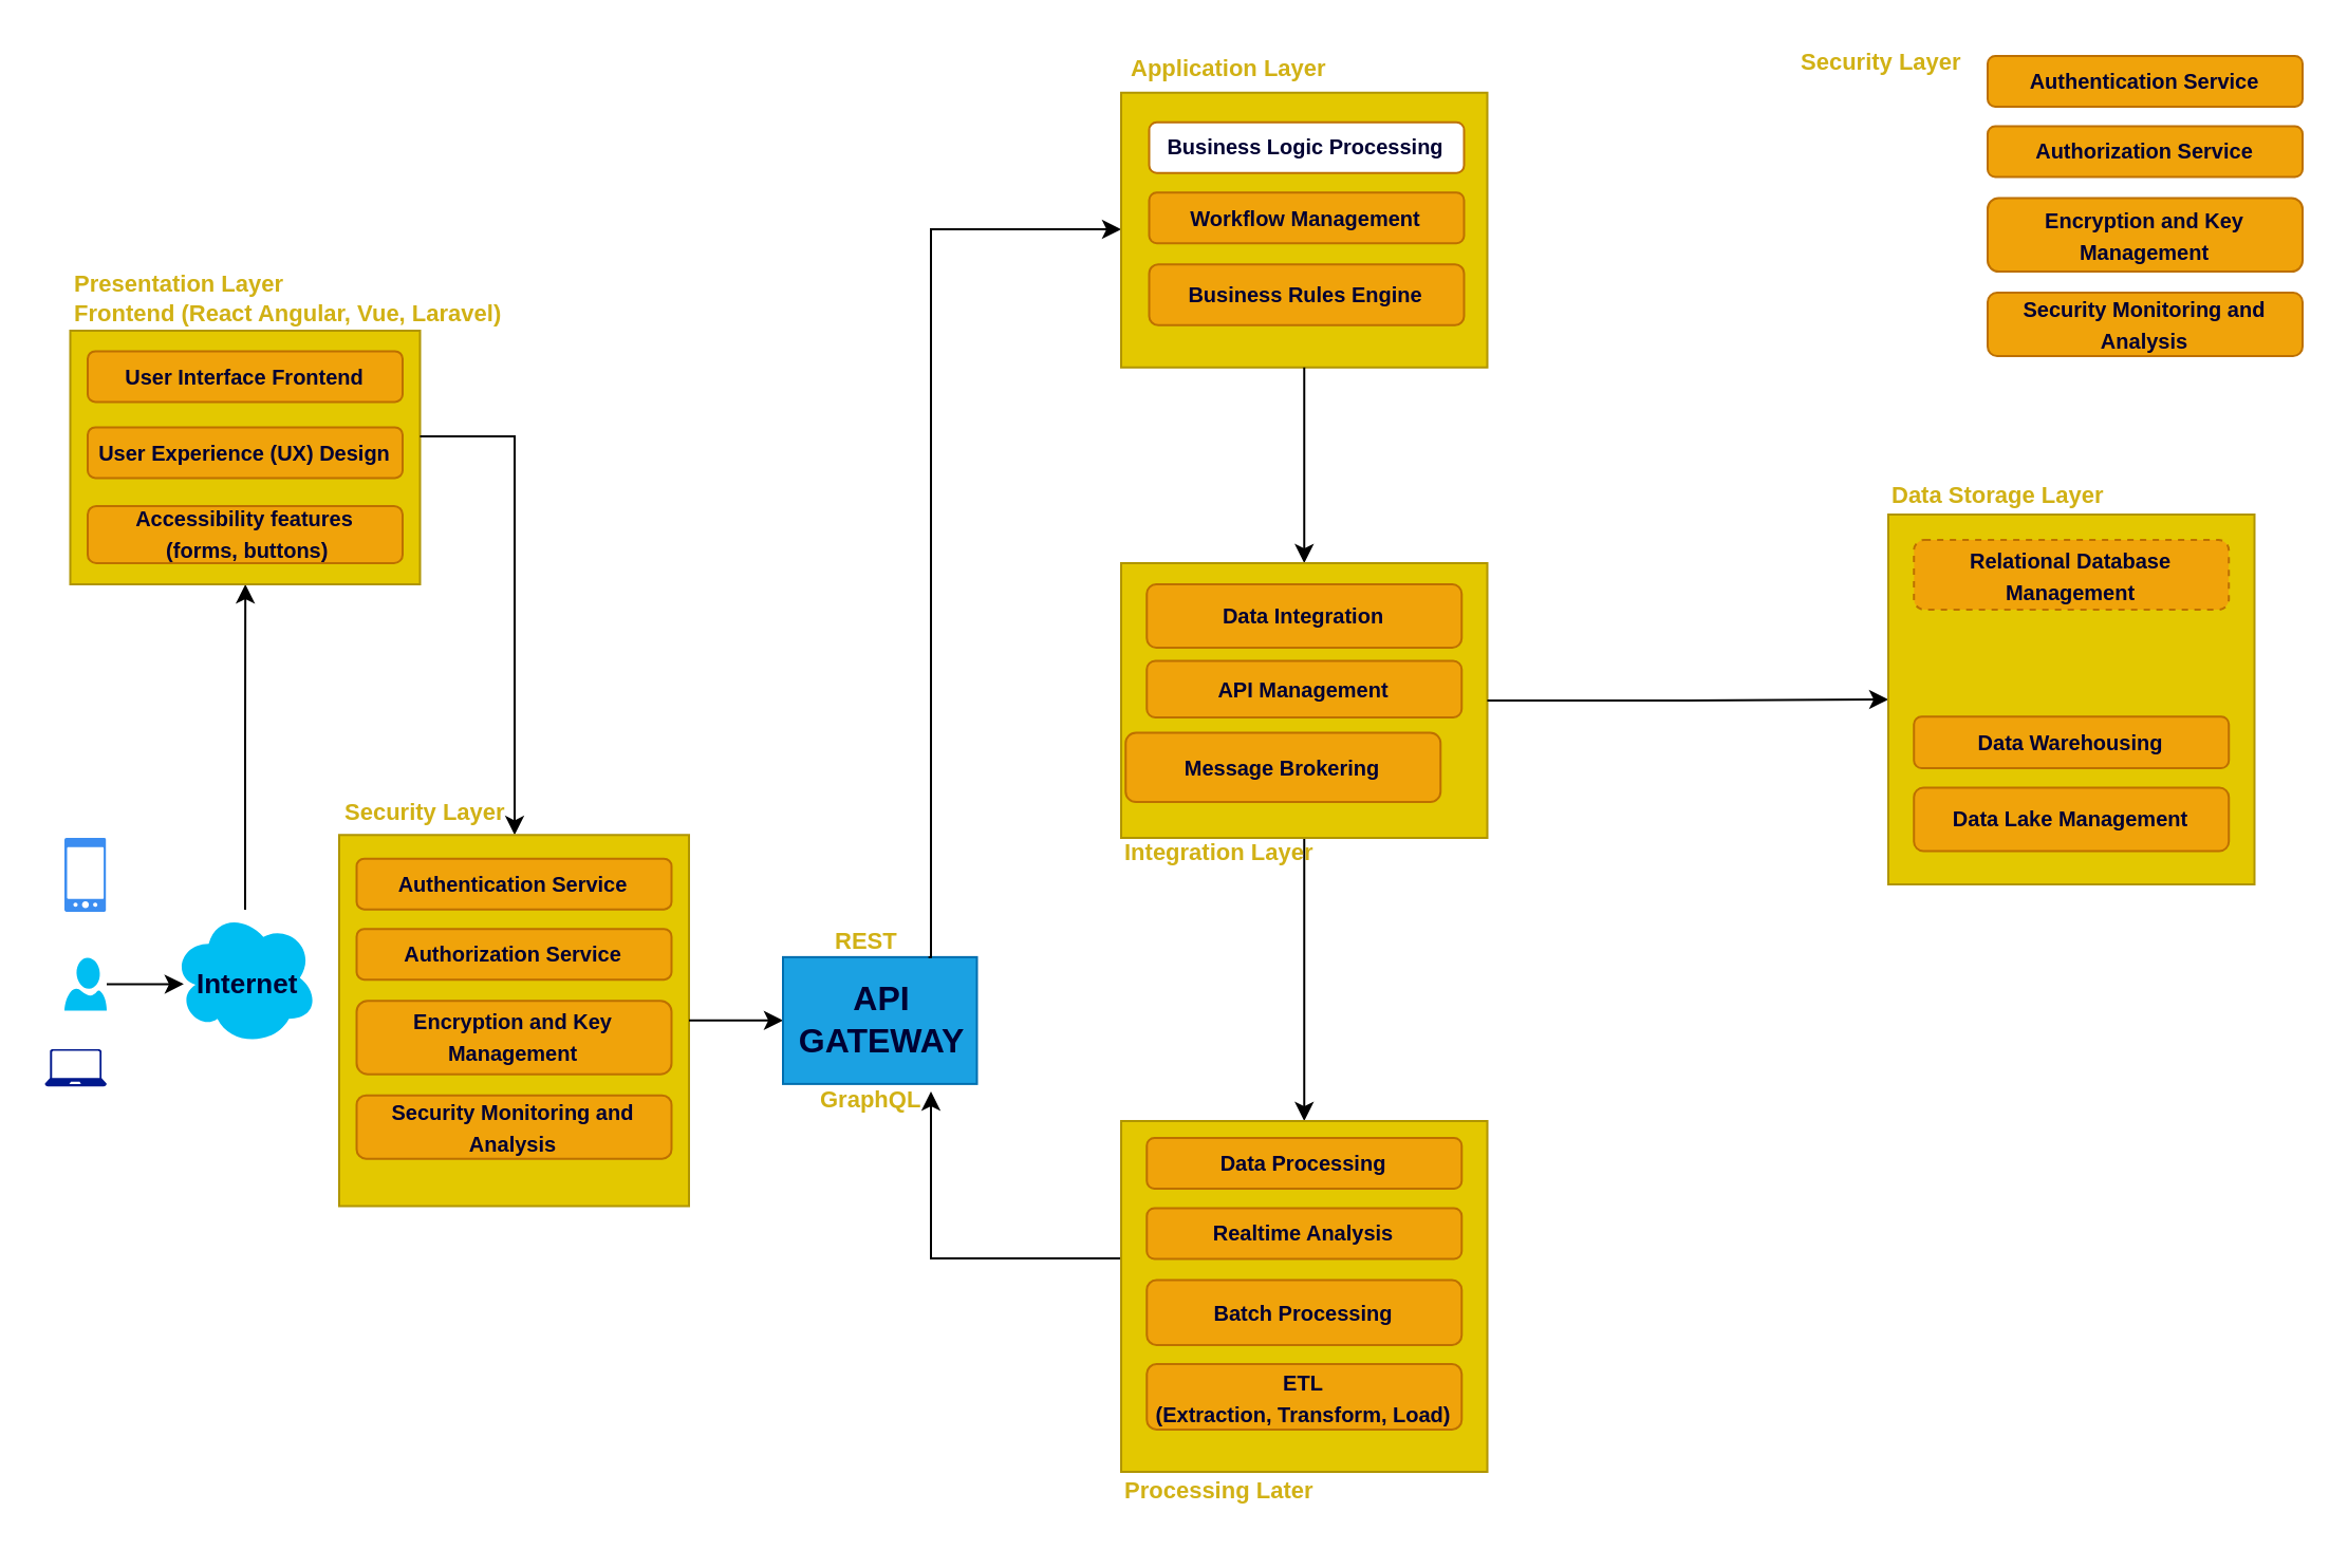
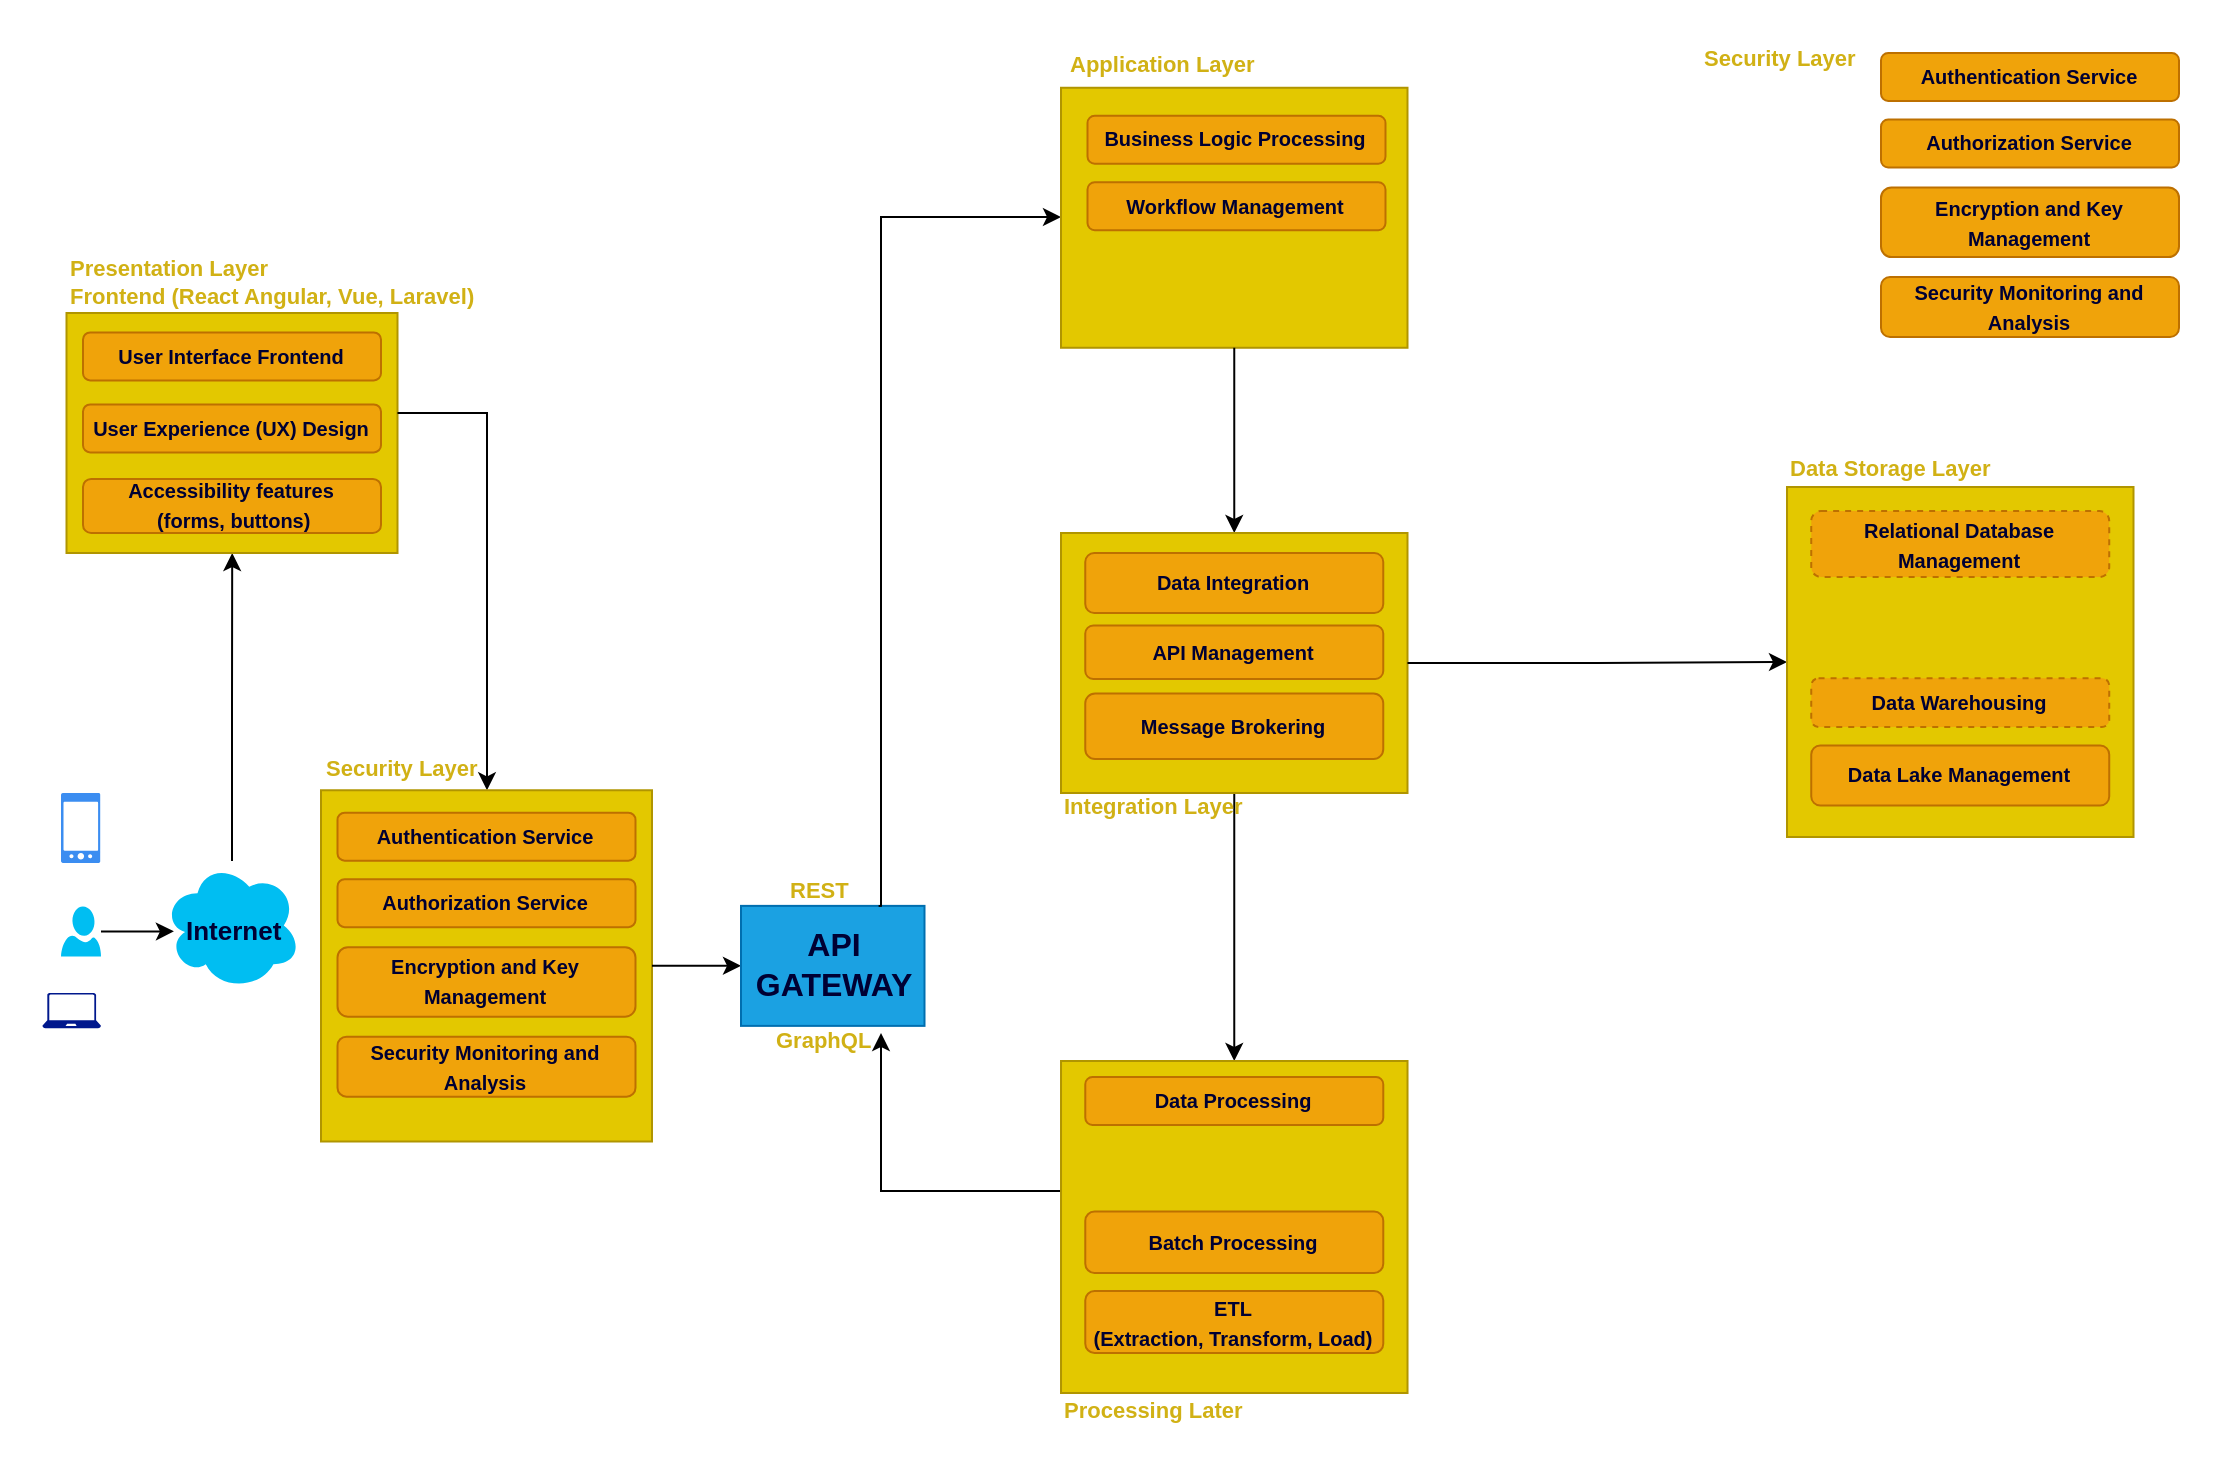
- <mxCell id="38" value="&lt;font size=&quot;1&quot; color=&quot;#000033&quot;&gt;&lt;b style=&quot;&quot;&gt;Business Logic Processing&lt;/b&gt;&lt;/font&gt;" style="rounded=1;whiteSpace=wrap;html=1;fillColor=#ffffff;fontColor=#000000;strokeColor=#BD7000;container=0;" vertex="1" parent="35"><mxGeometry x="13.25" y="31.38" width="149" height="24" as="geometry" /></mxCell>
+ <mxCell id="38" value="&lt;font size=&quot;1&quot; color=&quot;#000033&quot;&gt;&lt;b style=&quot;&quot;&gt;Business Logic Processing&lt;/b&gt;&lt;/font&gt;" style="rounded=1;whiteSpace=wrap;html=1;fillColor=#f0a30a;fontColor=#000000;strokeColor=#BD7000;container=0;" vertex="1" parent="35"><mxGeometry x="13.25" y="31.38" width="149" height="24" as="geometry" /></mxCell>
- <mxCell id="40" value="&lt;b style=&quot;color: rgb(0, 0, 51);&quot;&gt;&lt;font style=&quot;font-size: 10px;&quot;&gt;Business Rules Engine&lt;/font&gt;&lt;/b&gt;" style="rounded=1;whiteSpace=wrap;html=1;fillColor=#f0a30a;fontColor=#000000;strokeColor=#BD7000;container=0;" vertex="1" parent="35"><mxGeometry x="13.25" y="98.63" width="149" height="28.75" as="geometry" /></mxCell>
- <mxCell id="63" value="&lt;b style=&quot;color: rgb(0, 0, 51);&quot;&gt;&lt;font style=&quot;font-size: 10px;&quot;&gt;Data Warehousing&lt;/font&gt;&lt;/b&gt;" style="rounded=1;whiteSpace=wrap;html=1;fillColor=#f0a30a;fontColor=#000000;strokeColor=#BD7000;container=0;" vertex="1" parent="59"><mxGeometry x="12.12" y="113.62" width="149" height="24.38" as="geometry" /></mxCell>
+ <mxCell id="63" value="&lt;b style=&quot;color: rgb(0, 0, 51);&quot;&gt;&lt;font style=&quot;font-size: 10px;&quot;&gt;Data Warehousing&lt;/font&gt;&lt;/b&gt;" style="rounded=1;whiteSpace=wrap;html=1;fillColor=#f0a30a;fontColor=#000000;strokeColor=#BD7000;container=0;dashed=1;" vertex="1" parent="59"><mxGeometry x="12.12" y="113.62" width="149" height="24.38" as="geometry" /></mxCell>
- <mxCell id="49" value="&lt;b style=&quot;color: rgb(0, 0, 51);&quot;&gt;&lt;font style=&quot;font-size: 10px;&quot;&gt;Message Brokering&lt;/font&gt;&lt;/b&gt;" style="rounded=1;whiteSpace=wrap;html=1;fillColor=#f0a30a;fontColor=#000000;strokeColor=#BD7000;container=0;" vertex="1" parent="44"><mxGeometry x="2.13" y="80.25" width="149" height="32.75" as="geometry" /></mxCell>
+ <mxCell id="49" value="&lt;b style=&quot;color: rgb(0, 0, 51);&quot;&gt;&lt;font style=&quot;font-size: 10px;&quot;&gt;Message Brokering&lt;/font&gt;&lt;/b&gt;" style="rounded=1;whiteSpace=wrap;html=1;fillColor=#f0a30a;fontColor=#000000;strokeColor=#BD7000;container=0;" vertex="1" parent="44"><mxGeometry x="12.13" y="80.25" width="149" height="32.75" as="geometry" /></mxCell>
- <mxCell id="54" value="&lt;font size=&quot;1&quot; color=&quot;#000033&quot;&gt;&lt;b style=&quot;&quot;&gt;Realtime Analysis&lt;/b&gt;&lt;/font&gt;" style="rounded=1;whiteSpace=wrap;html=1;fillColor=#f0a30a;fontColor=#000000;strokeColor=#BD7000;container=0;" vertex="1" parent="50"><mxGeometry x="12.13" y="41.25" width="149" height="24" as="geometry" /></mxCell>
